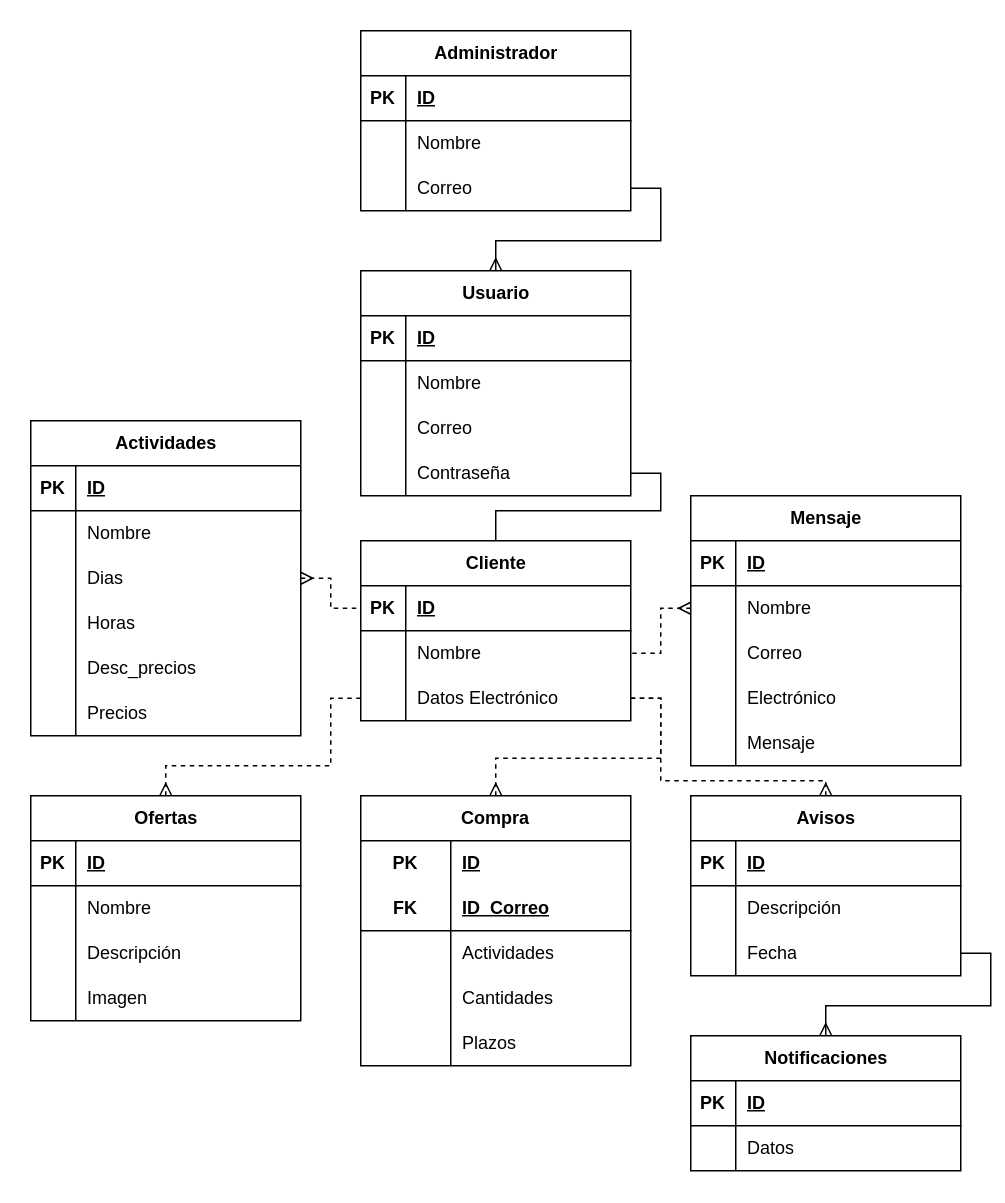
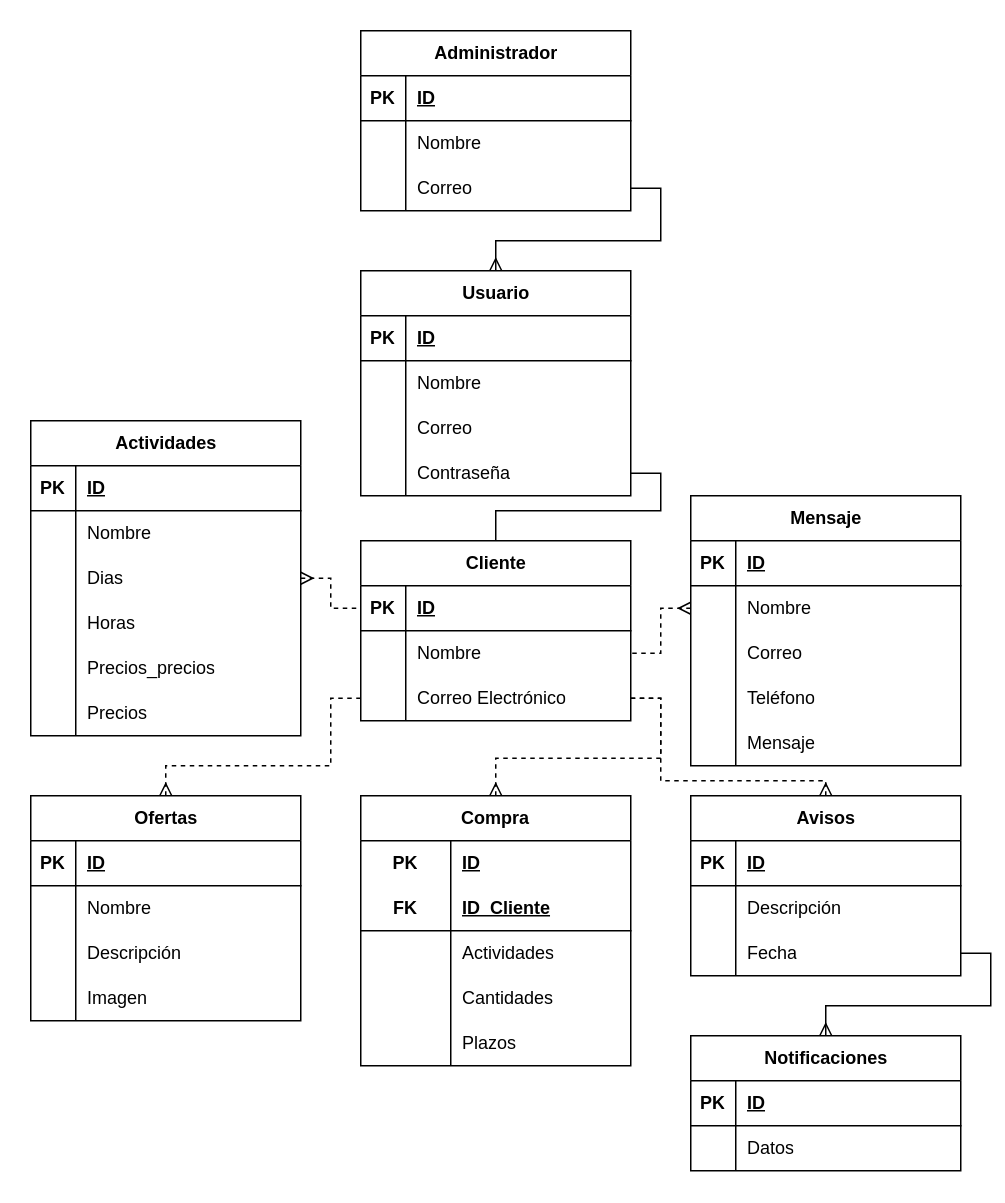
- <mxCell id="17" value="Desc_precios" style="shape=partialRectangle;connectable=0;fillColor=none;top=0;left=0;bottom=0;right=0;align=left;spacingLeft=6;overflow=hidden;whiteSpace=wrap;html=1;" parent="15" vertex="1"><mxGeometry x="30" width="150" height="30" as="geometry"><mxRectangle width="150" height="30" as="alternateBounds" /></mxGeometry></mxCell>
+ <mxCell id="17" value="Precios_precios" style="shape=partialRectangle;connectable=0;fillColor=none;top=0;left=0;bottom=0;right=0;align=left;spacingLeft=6;overflow=hidden;whiteSpace=wrap;html=1;" parent="15" vertex="1"><mxGeometry x="30" width="150" height="30" as="geometry"><mxRectangle width="150" height="30" as="alternateBounds" /></mxGeometry></mxCell>
- <mxCell id="42" value="Datos Electrónico" style="shape=partialRectangle;connectable=0;fillColor=none;top=0;left=0;bottom=0;right=0;align=left;spacingLeft=6;overflow=hidden;whiteSpace=wrap;html=1;" parent="40" vertex="1"><mxGeometry x="30" width="150" height="30" as="geometry"><mxRectangle width="150" height="30" as="alternateBounds" /></mxGeometry></mxCell>
+ <mxCell id="42" value="Correo Electrónico" style="shape=partialRectangle;connectable=0;fillColor=none;top=0;left=0;bottom=0;right=0;align=left;spacingLeft=6;overflow=hidden;whiteSpace=wrap;html=1;" parent="40" vertex="1"><mxGeometry x="30" width="150" height="30" as="geometry"><mxRectangle width="150" height="30" as="alternateBounds" /></mxGeometry></mxCell>
- <mxCell id="55" value="Electrónico" style="shape=partialRectangle;connectable=0;fillColor=none;top=0;left=0;bottom=0;right=0;align=left;spacingLeft=6;overflow=hidden;whiteSpace=wrap;html=1;" parent="53" vertex="1"><mxGeometry x="30" width="150" height="30" as="geometry"><mxRectangle width="150" height="30" as="alternateBounds" /></mxGeometry></mxCell>
+ <mxCell id="55" value="Teléfono" style="shape=partialRectangle;connectable=0;fillColor=none;top=0;left=0;bottom=0;right=0;align=left;spacingLeft=6;overflow=hidden;whiteSpace=wrap;html=1;" parent="53" vertex="1"><mxGeometry x="30" width="150" height="30" as="geometry"><mxRectangle width="150" height="30" as="alternateBounds" /></mxGeometry></mxCell>
- <mxCell id="93" value="ID_Correo" style="shape=partialRectangle;connectable=0;fillColor=none;top=0;left=0;bottom=0;right=0;align=left;spacingLeft=6;fontStyle=5;overflow=hidden;html=1;whiteSpace=wrap;" parent="91" vertex="1"><mxGeometry x="60" width="120" height="30" as="geometry"><mxRectangle width="120" height="30" as="alternateBounds" /></mxGeometry></mxCell>
+ <mxCell id="93" value="ID_Cliente" style="shape=partialRectangle;connectable=0;fillColor=none;top=0;left=0;bottom=0;right=0;align=left;spacingLeft=6;fontStyle=5;overflow=hidden;html=1;whiteSpace=wrap;" parent="91" vertex="1"><mxGeometry x="60" width="120" height="30" as="geometry"><mxRectangle width="120" height="30" as="alternateBounds" /></mxGeometry></mxCell>
